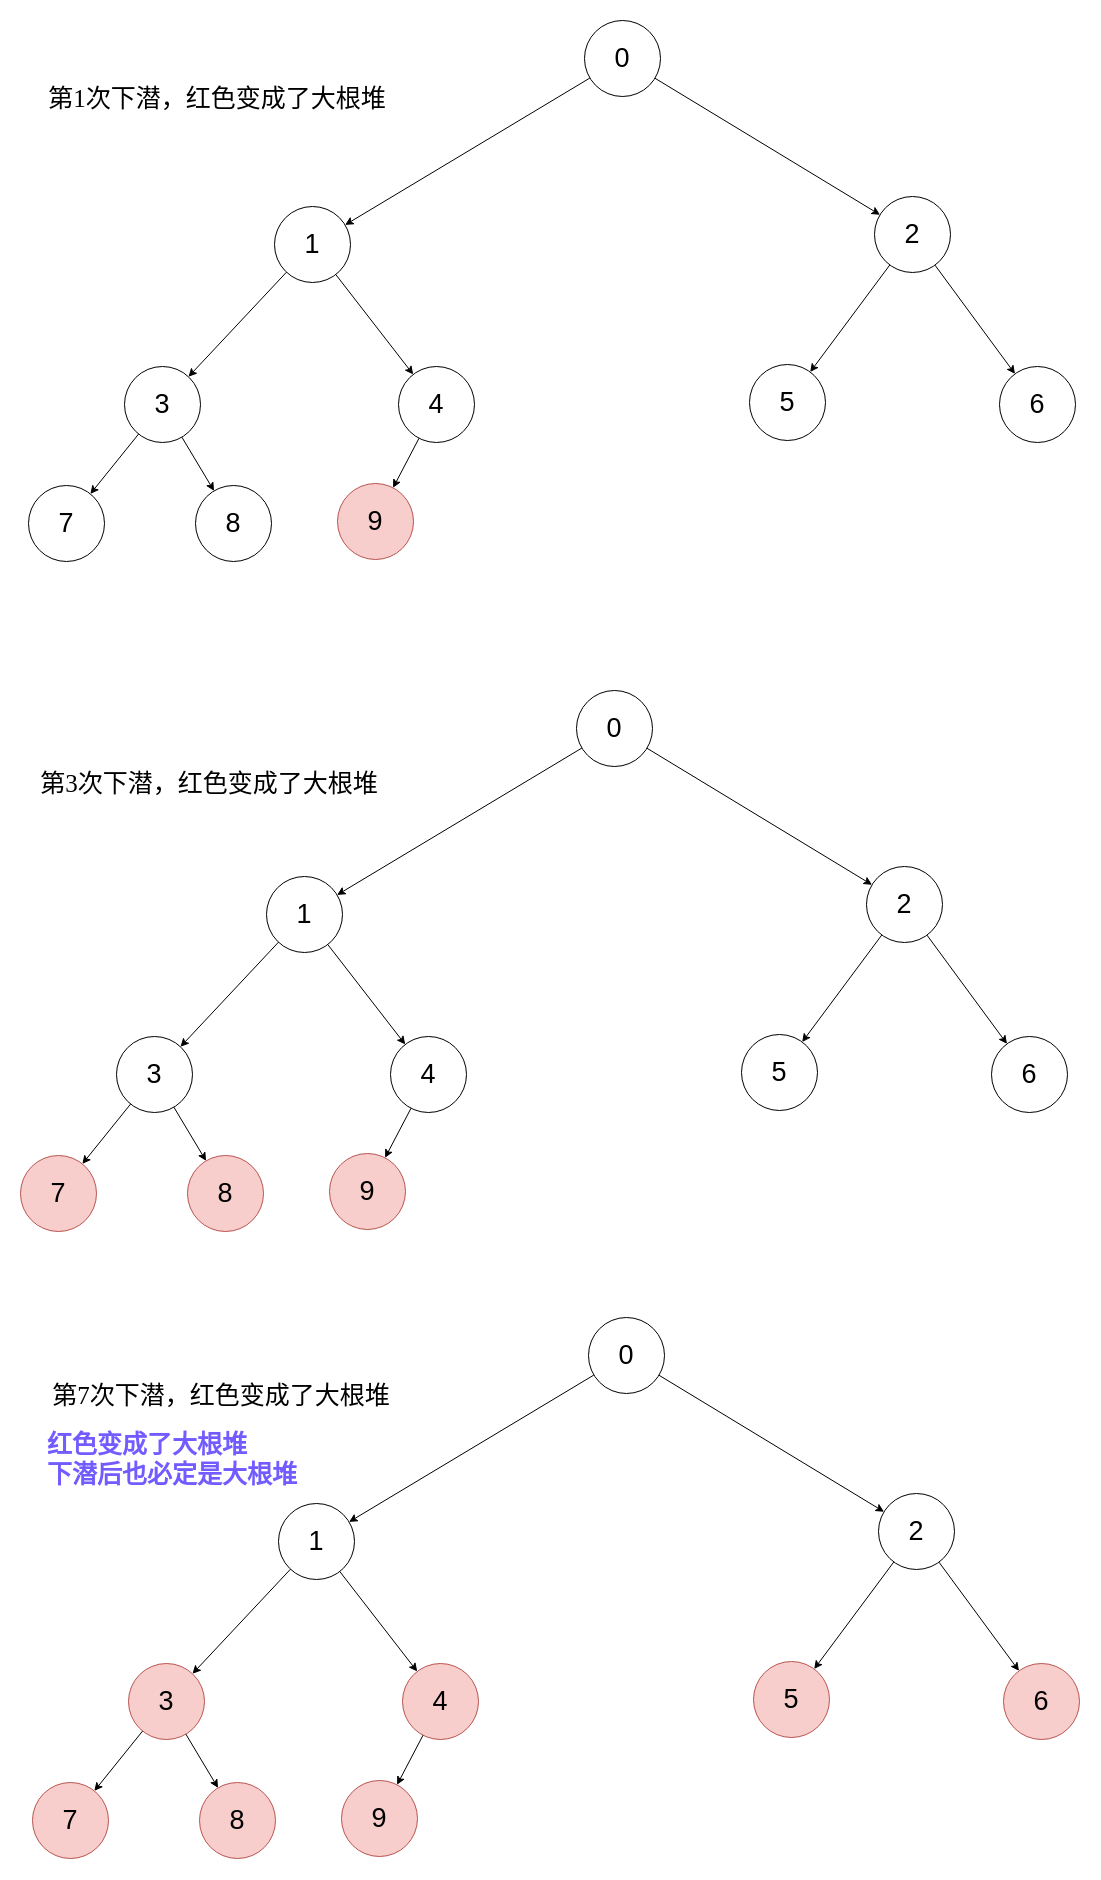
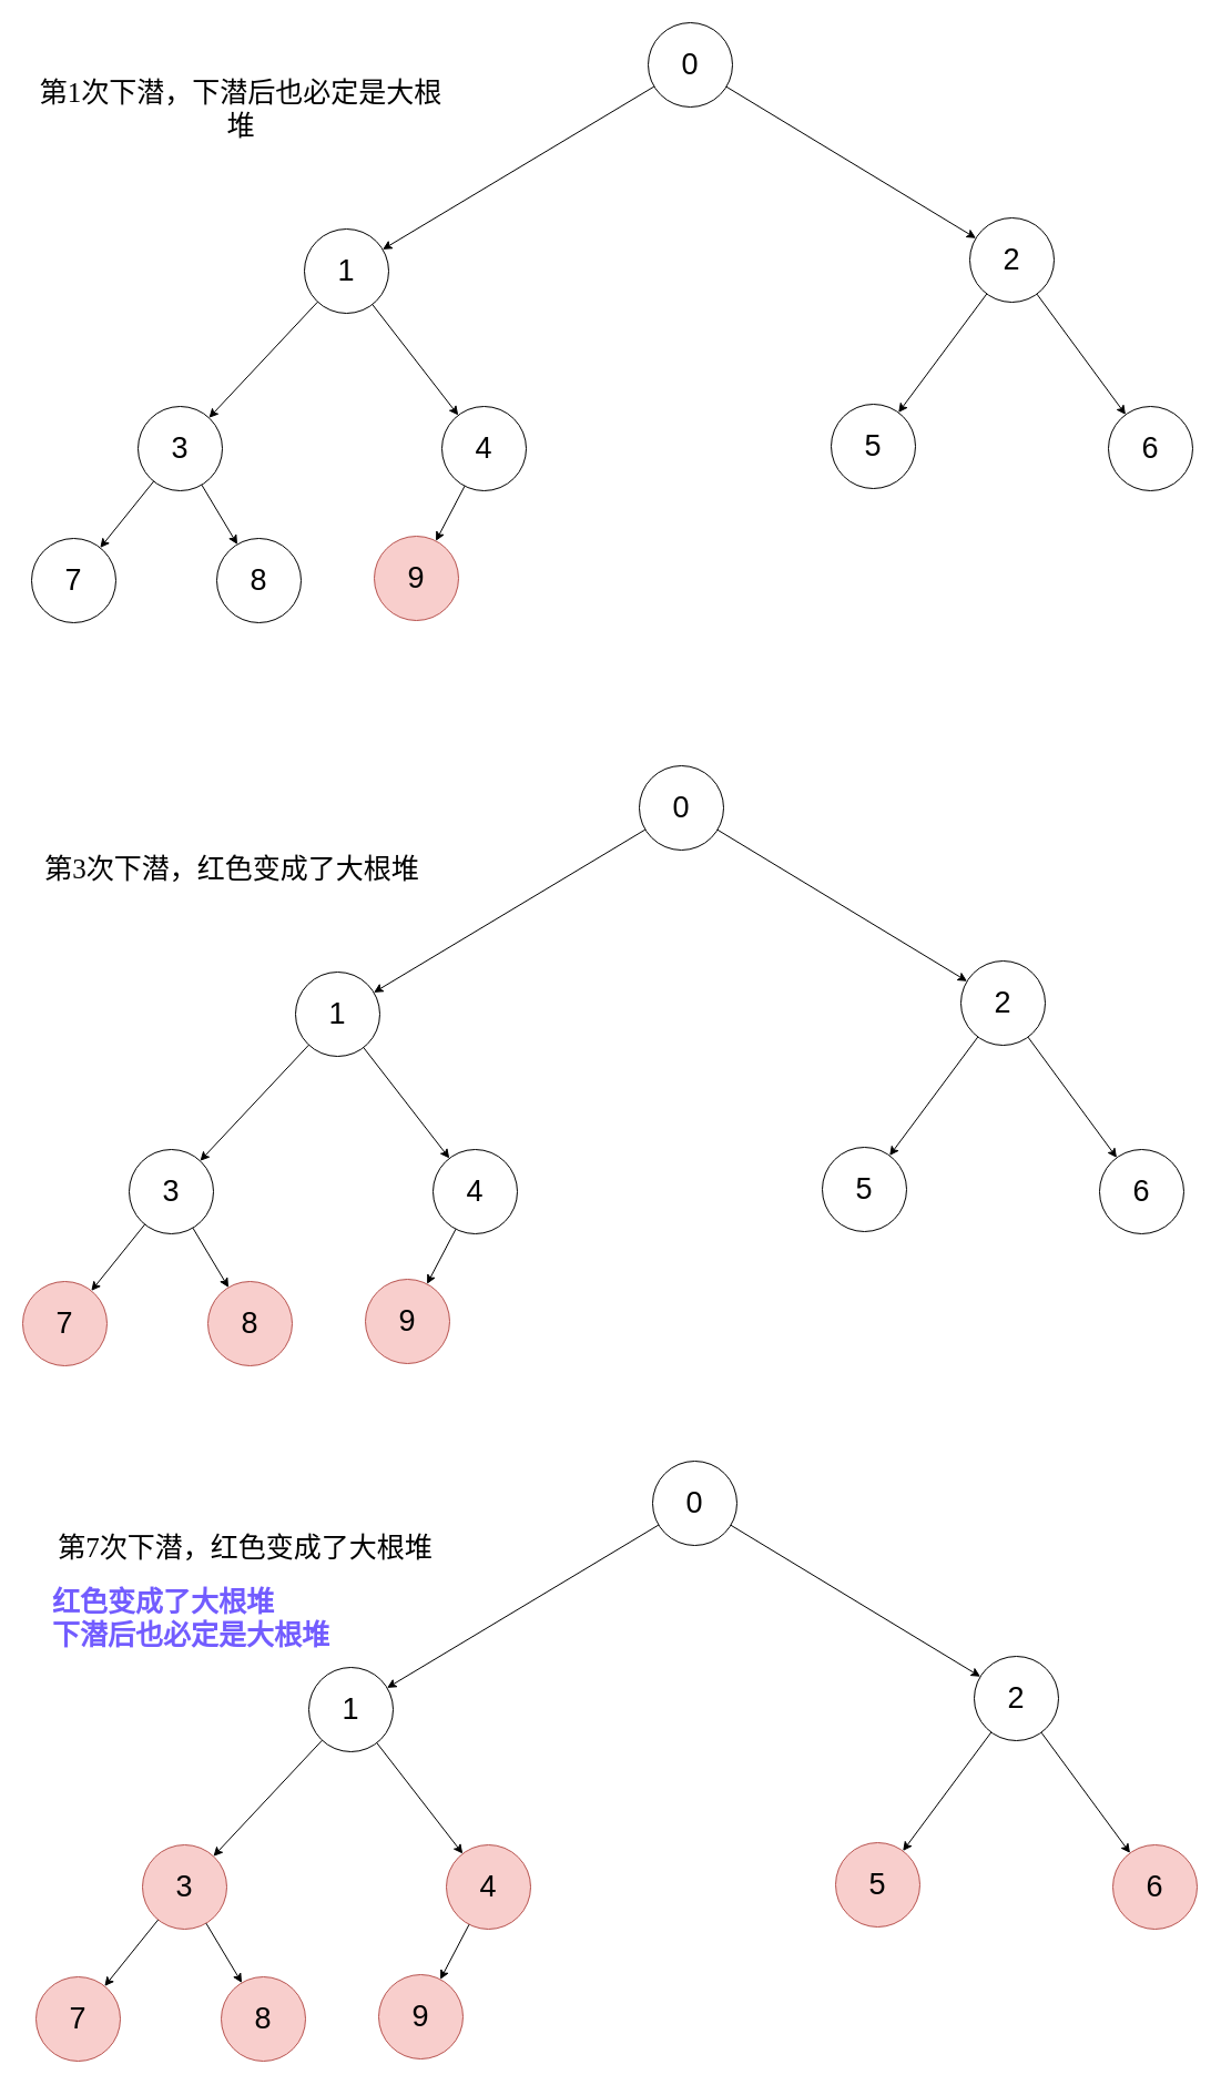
- <mxCell id="22" value="第1次下潜，红色变成了大根堆" style="text;html=1;strokeColor=none;fillColor=none;align=center;verticalAlign=middle;whiteSpace=wrap;rounded=0;fontSize=25;fontFamily=阿里妈妈方圆体 VF;" parent="2" vertex="1"><mxGeometry x="5" y="29" width="368" height="97" as="geometry" /></mxCell>
+ <mxCell id="22" value="第1次下潜，下潜后也必定是大根堆" style="text;html=1;strokeColor=none;fillColor=none;align=center;verticalAlign=middle;whiteSpace=wrap;rounded=0;fontSize=25;fontFamily=阿里妈妈方圆体 VF;" parent="2" vertex="1"><mxGeometry x="5" y="29" width="368" height="97" as="geometry" /></mxCell>
